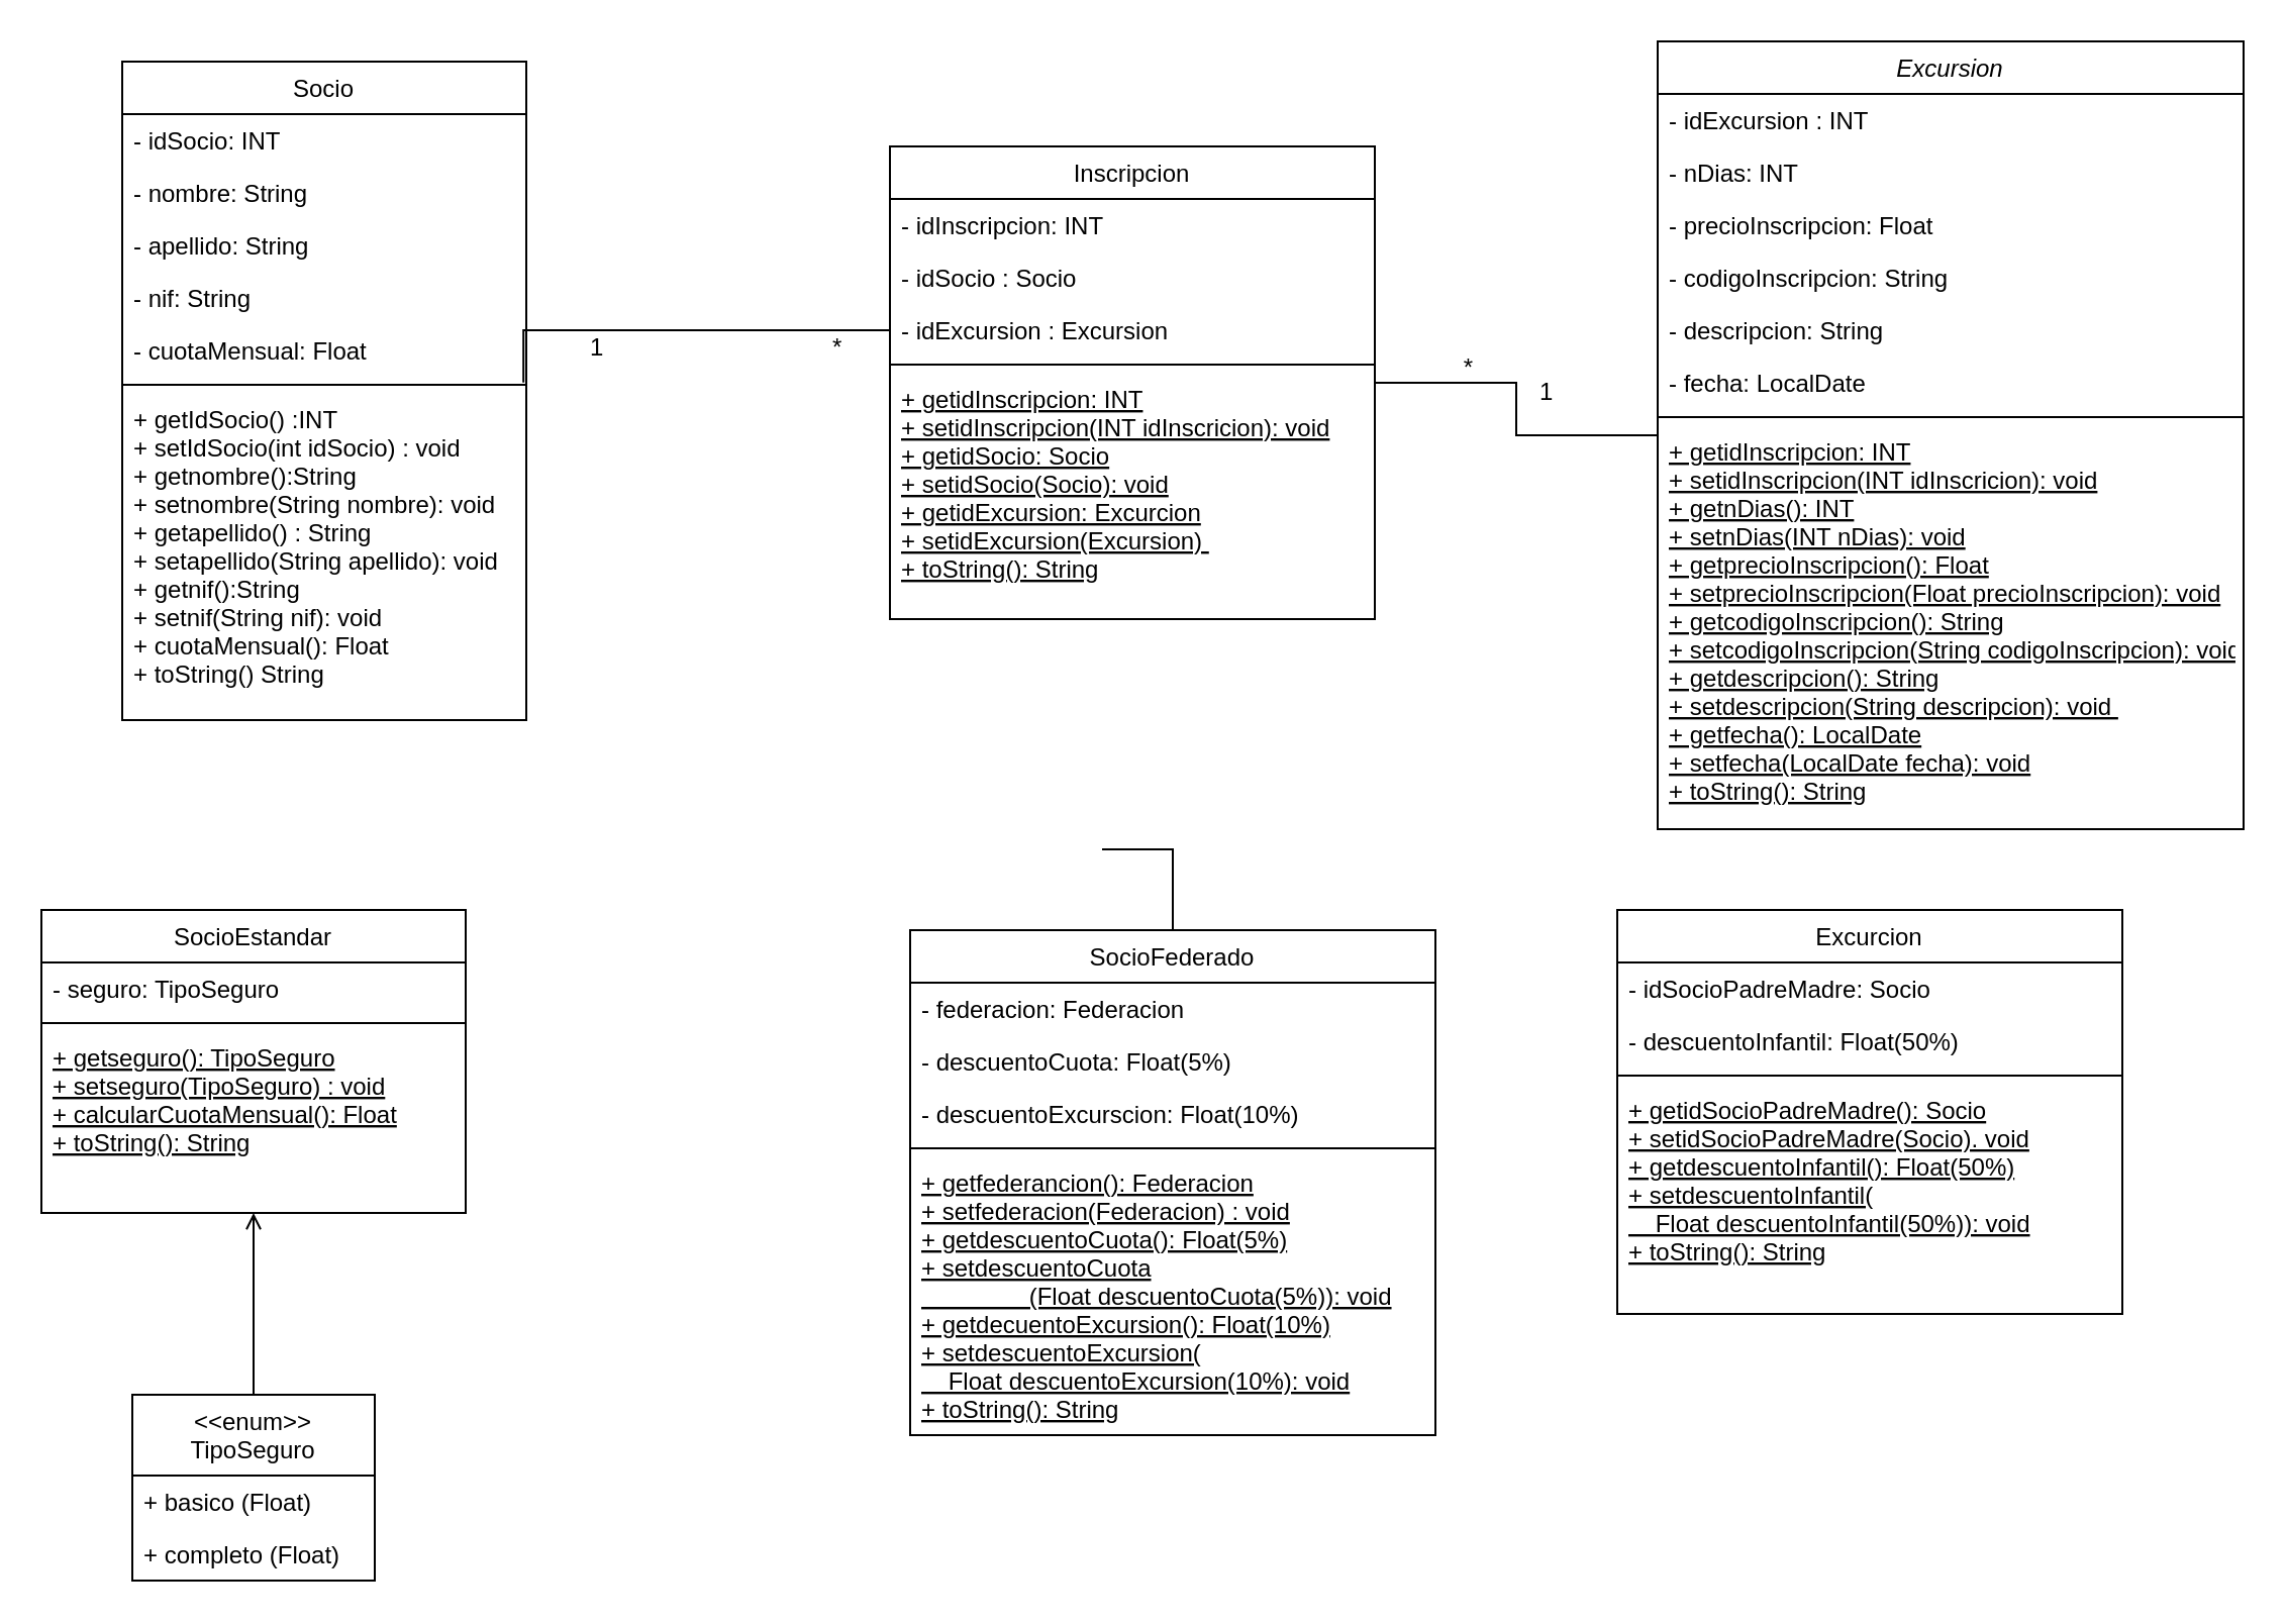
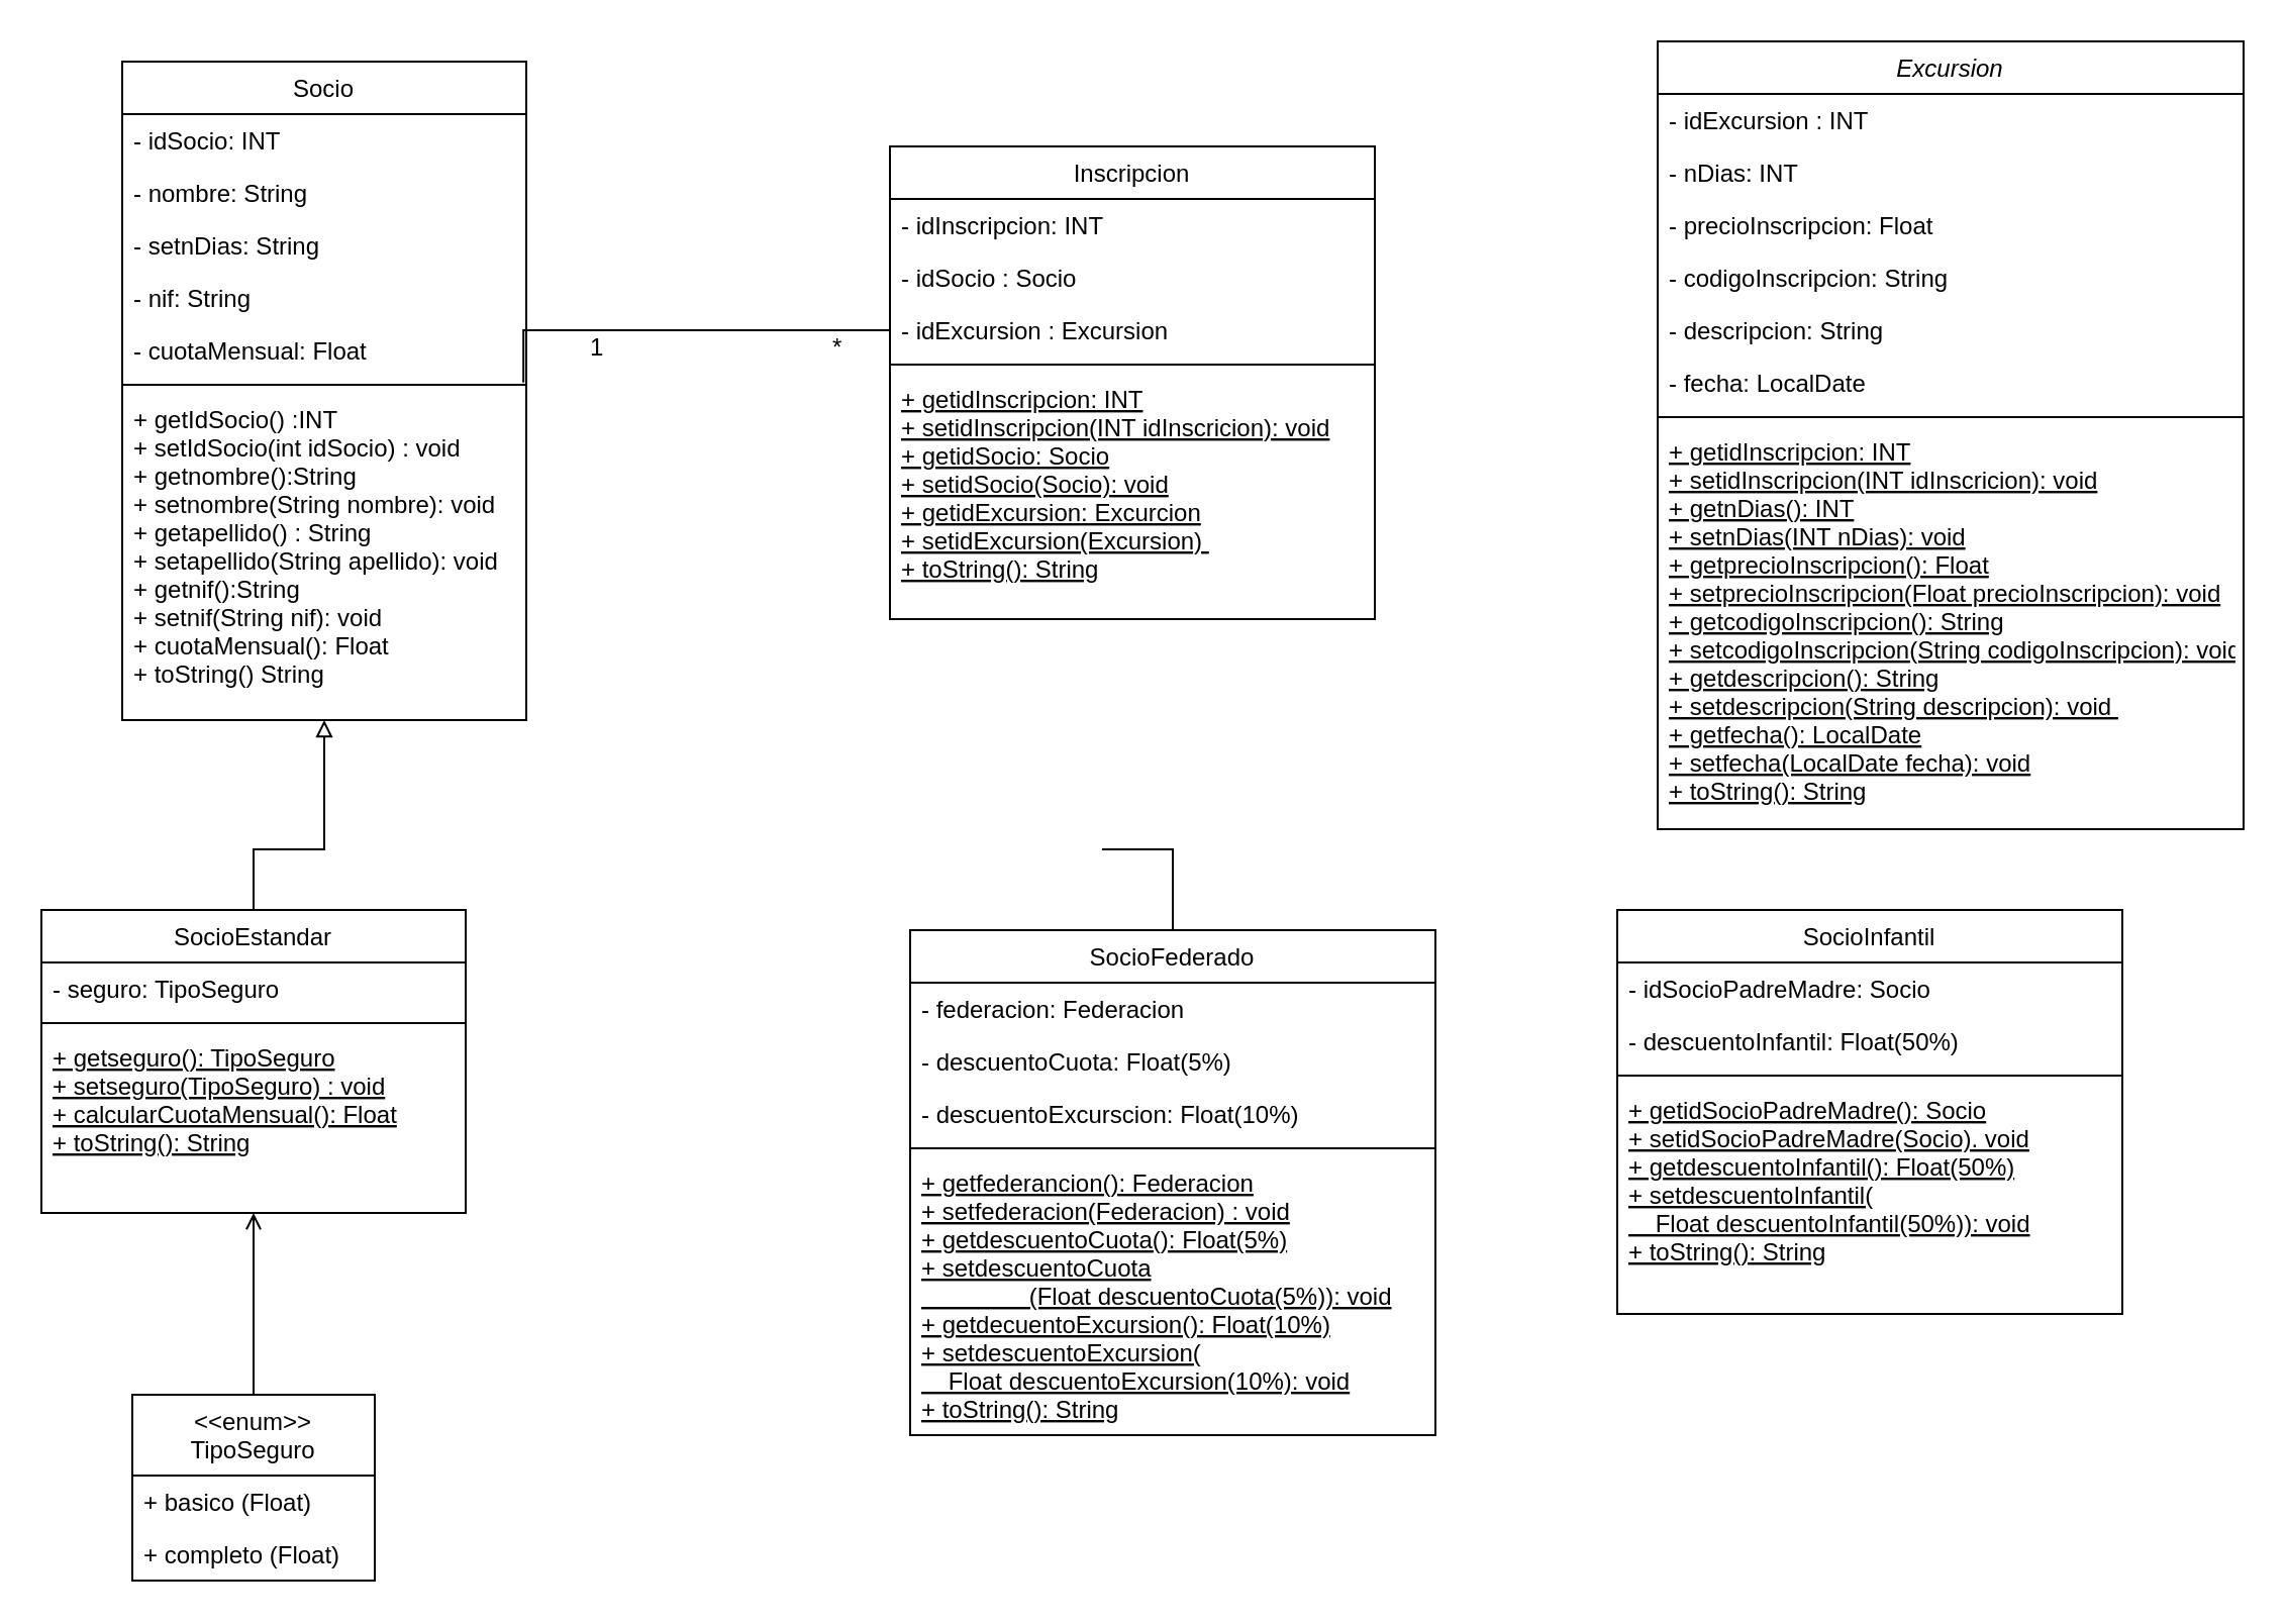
- <mxCell id="35" value="- apellido: String" style="text;align=left;verticalAlign=top;spacingLeft=4;spacingRight=4;overflow=hidden;rotatable=0;points=[[0,0.5],[1,0.5]];portConstraint=eastwest;rounded=0;shadow=0;html=0;" parent="32" vertex="1"><mxGeometry y="78" width="200" height="26" as="geometry" /></mxCell>
+ <mxCell id="35" value="- setnDias: String" style="text;align=left;verticalAlign=top;spacingLeft=4;spacingRight=4;overflow=hidden;rotatable=0;points=[[0,0.5],[1,0.5]];portConstraint=eastwest;rounded=0;shadow=0;html=0;" parent="32" vertex="1"><mxGeometry y="78" width="200" height="26" as="geometry" /></mxCell>
- <mxCell id="29" value="" style="endArrow=none;shadow=0;strokeWidth=1;rounded=0;endFill=0;edgeStyle=elbowEdgeStyle;" parent="1" source="2" target="23" edge="1"><mxGeometry x="0.5" y="41" relative="1" as="geometry"><mxPoint x="360" y="202" as="sourcePoint" /><mxPoint x="520" y="202" as="targetPoint" /><mxPoint x="-40" y="32" as="offset" /></mxGeometry></mxCell>
- <mxCell id="30" value="1" style="resizable=0;align=left;verticalAlign=bottom;labelBackgroundColor=none;fontSize=12;" parent="29" connectable="0" vertex="1"><mxGeometry x="-1" relative="1" as="geometry"><mxPoint x="-60" y="-13" as="offset" /></mxGeometry></mxCell>
- <mxCell id="31" value="*" style="resizable=0;align=right;verticalAlign=bottom;labelBackgroundColor=none;fontSize=12;" parent="29" connectable="0" vertex="1"><mxGeometry x="1" relative="1" as="geometry"><mxPoint x="50" y="1" as="offset" /></mxGeometry></mxCell>
+ <mxCell id="47" style="edgeStyle=orthogonalEdgeStyle;rounded=0;orthogonalLoop=1;jettySize=auto;html=1;exitX=0.5;exitY=0;exitDx=0;exitDy=0;entryX=0.5;entryY=1;entryDx=0;entryDy=0;endArrow=block;endFill=0;" parent="1" source="48" target="32" edge="1"><mxGeometry relative="1" as="geometry"><mxPoint x="170" y="420" as="targetPoint" /><Array as="points"><mxPoint x="140" y="420" /><mxPoint x="190" y="420" /></Array></mxGeometry></mxCell>
- <mxCell id="42" value="Excurcion" style="swimlane;fontStyle=0;align=center;verticalAlign=top;childLayout=stackLayout;horizontal=1;startSize=26;horizontalStack=0;resizeParent=1;resizeLast=0;collapsible=1;marginBottom=0;rounded=0;shadow=0;strokeWidth=1;" parent="1" vertex="1"><mxGeometry x="800" y="450" width="250" height="200" as="geometry"><mxRectangle x="130" y="380" width="160" height="26" as="alternateBounds" /></mxGeometry></mxCell>
+ <mxCell id="42" value="SocioInfantil" style="swimlane;fontStyle=0;align=center;verticalAlign=top;childLayout=stackLayout;horizontal=1;startSize=26;horizontalStack=0;resizeParent=1;resizeLast=0;collapsible=1;marginBottom=0;rounded=0;shadow=0;strokeWidth=1;" parent="1" vertex="1"><mxGeometry x="800" y="450" width="250" height="200" as="geometry"><mxRectangle x="130" y="380" width="160" height="26" as="alternateBounds" /></mxGeometry></mxCell>
